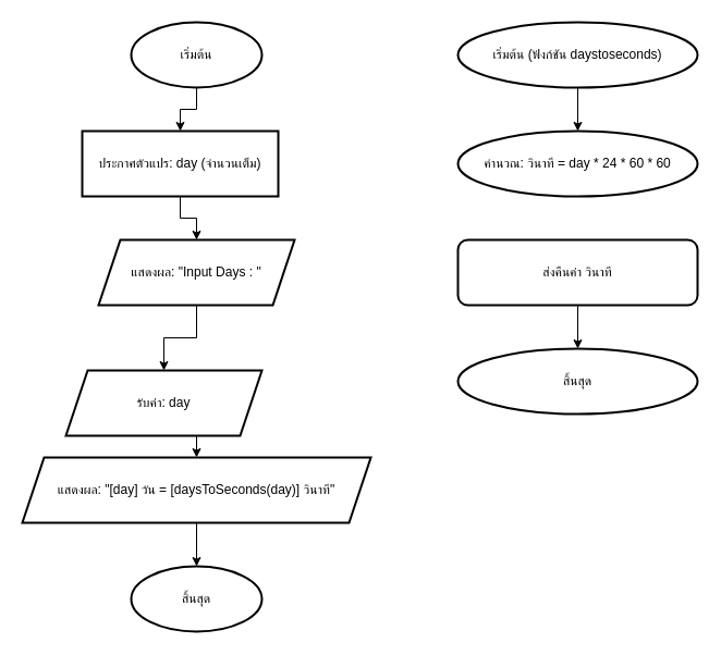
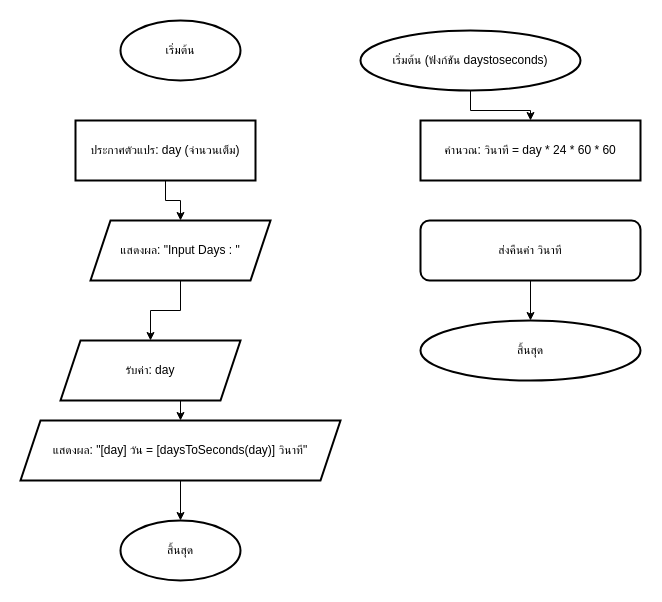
- <mxCell id="13" value="เริ่มต้น (ฟังก์ชัน daystoseconds)" style="strokeWidth=2;html=1;shape=mxgraph.flowchart.start_1;whiteSpace=wrap;" vertex="1" parent="1"><mxGeometry x="420" y="20" width="220" height="60" as="geometry" /></mxCell>
+ <mxCell id="13" value="เริ่มต้น (ฟังก์ชัน daystoseconds)" style="strokeWidth=2;html=1;shape=mxgraph.flowchart.start_1;whiteSpace=wrap;" vertex="1" parent="1"><mxGeometry x="360" y="30" width="220" height="60" as="geometry" /></mxCell>
- <mxCell id="3" style="edgeStyle=orthogonalEdgeStyle;rounded=0;orthogonalLoop=1;jettySize=auto;html=1;exitX=0.5;exitY=1;exitDx=0;exitDy=0;entryX=0.5;entryY=0;entryDx=0;entryDy=0;" edge="1" parent="1" source="2" target="4"><mxGeometry relative="1" as="geometry" /></mxCell>
- <mxCell id="15" value="คำนวณ: วินาที = day * 24 * 60 * 60" style="ellipse;whiteSpace=wrap;html=1;strokeWidth=2;" vertex="1" parent="1"><mxGeometry x="420" y="120" width="220" height="60" as="geometry" /></mxCell>
+ <mxCell id="15" value="คำนวณ: วินาที = day * 24 * 60 * 60" style="whiteSpace=wrap;html=1;strokeWidth=2;" vertex="1" parent="1"><mxGeometry x="420" y="120" width="220" height="60" as="geometry" /></mxCell>
